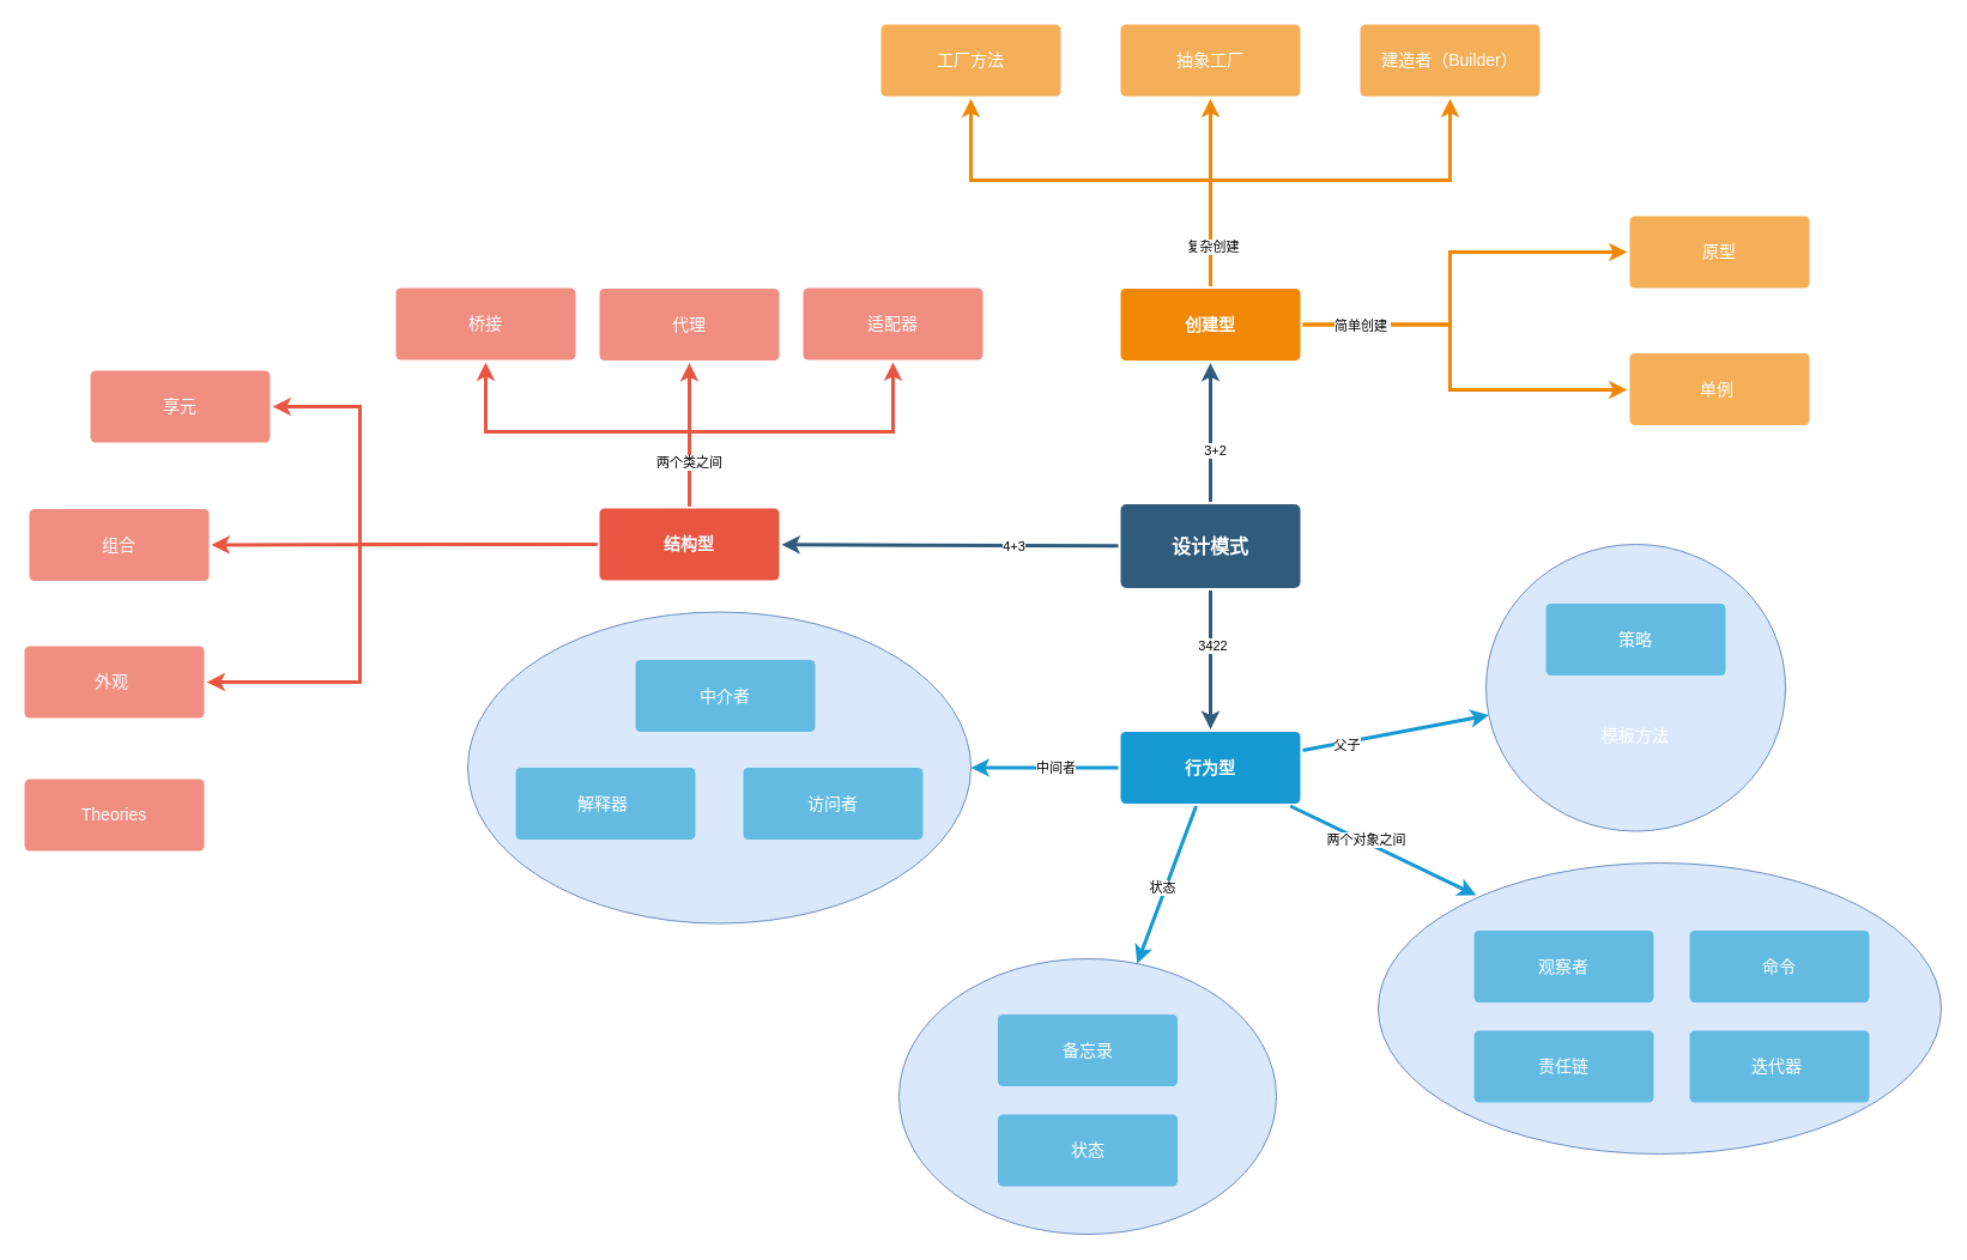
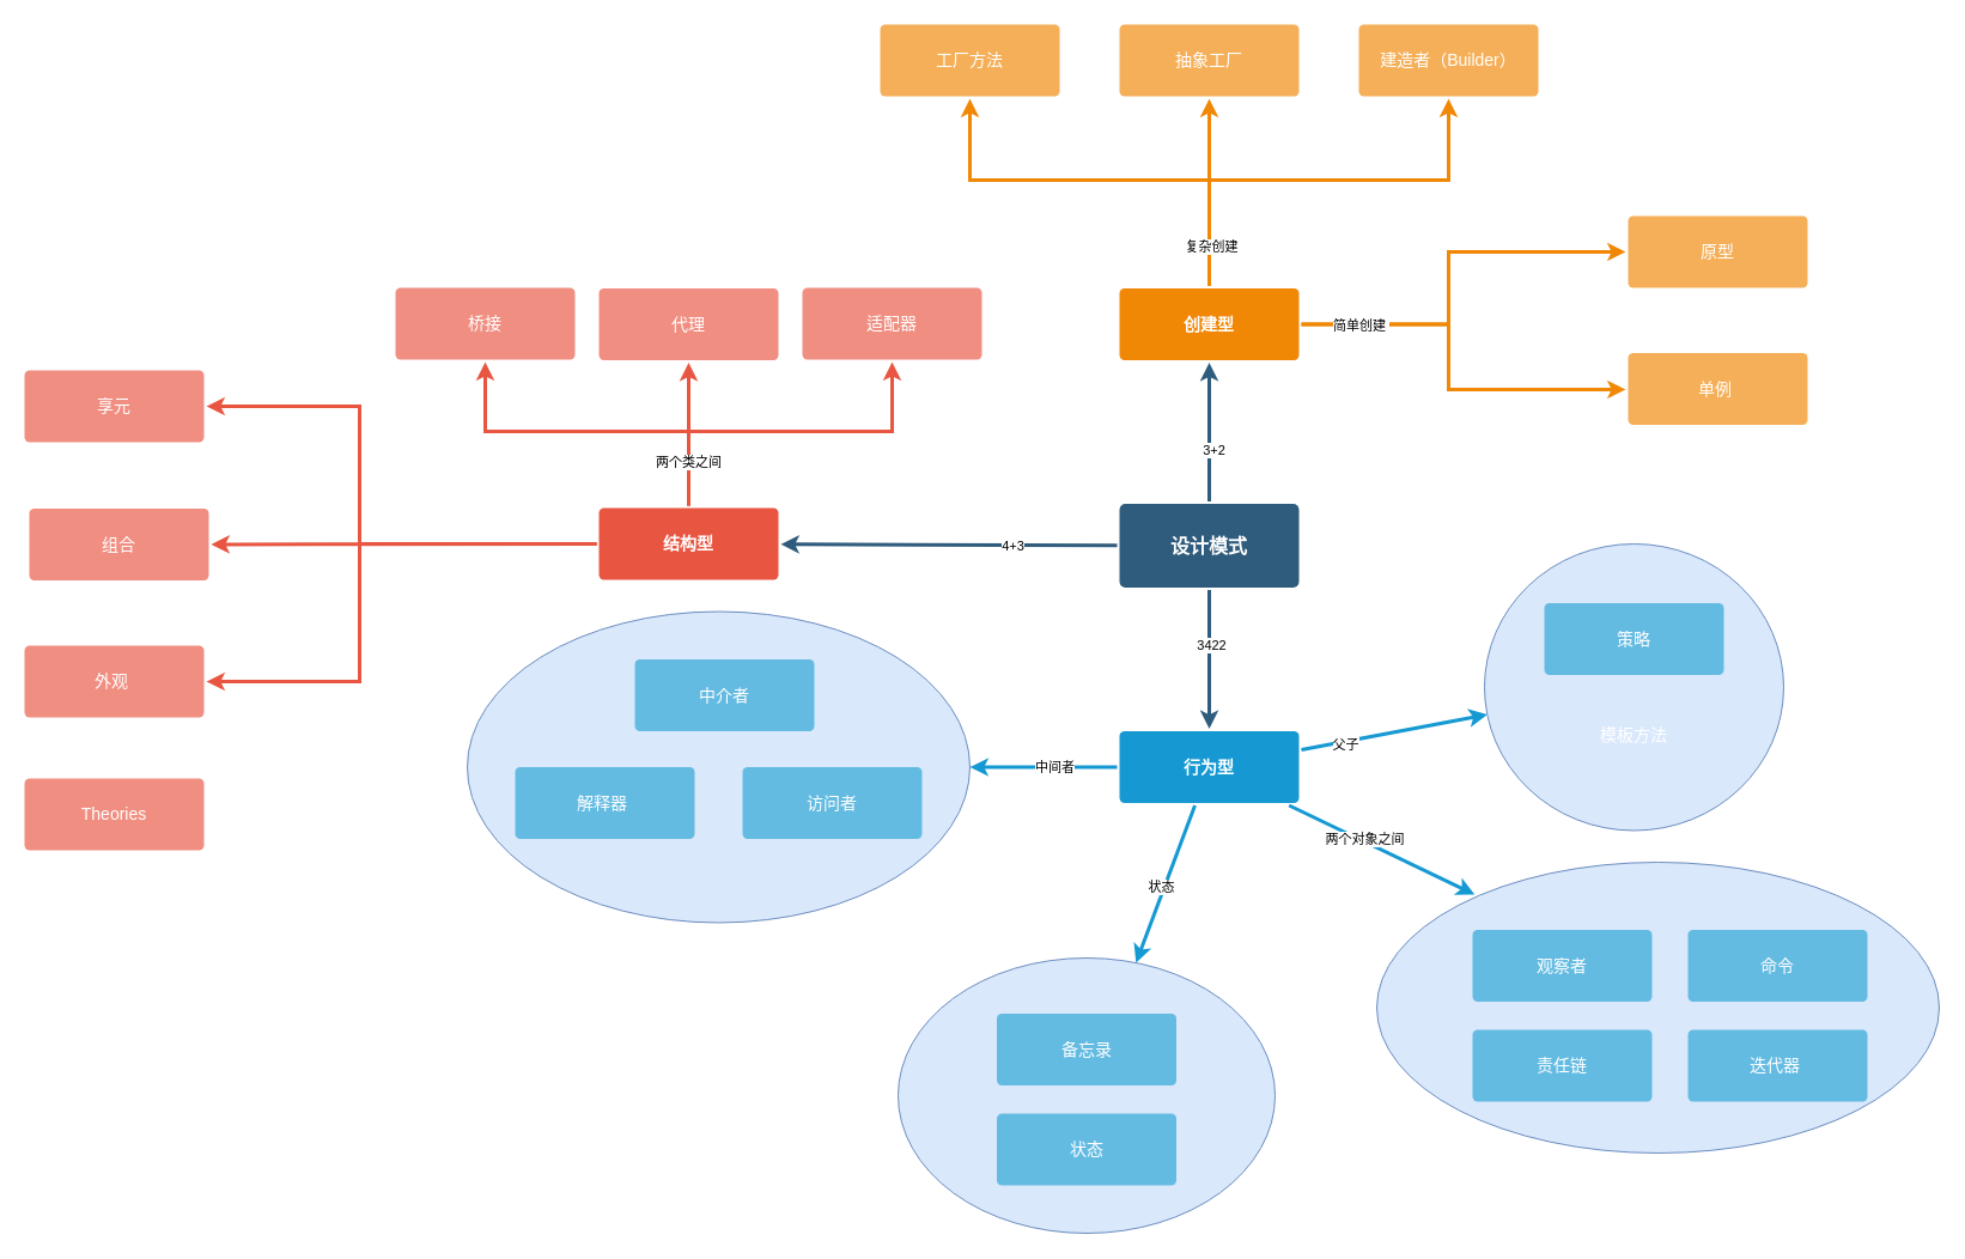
- <mxCell id="14" value="享元" style="rounded=1;whiteSpace=wrap;html=1;shadow=0;labelBackgroundColor=none;strokeColor=none;strokeWidth=3;fillColor=#f08e81;fontFamily=Helvetica;fontSize=14;fontColor=#FFFFFF;align=center;spacing=5;fontStyle=0;arcSize=7;perimeterSpacing=2;" parent="1" vertex="1"><mxGeometry x="75" y="309" width="150" height="60" as="geometry" /></mxCell>
+ <mxCell id="14" value="享元" style="rounded=1;whiteSpace=wrap;html=1;shadow=0;labelBackgroundColor=none;strokeColor=none;strokeWidth=3;fillColor=#f08e81;fontFamily=Helvetica;fontSize=14;fontColor=#FFFFFF;align=center;spacing=5;fontStyle=0;arcSize=7;perimeterSpacing=2;" parent="1" vertex="1"><mxGeometry x="20" y="309" width="150" height="60" as="geometry" /></mxCell>
